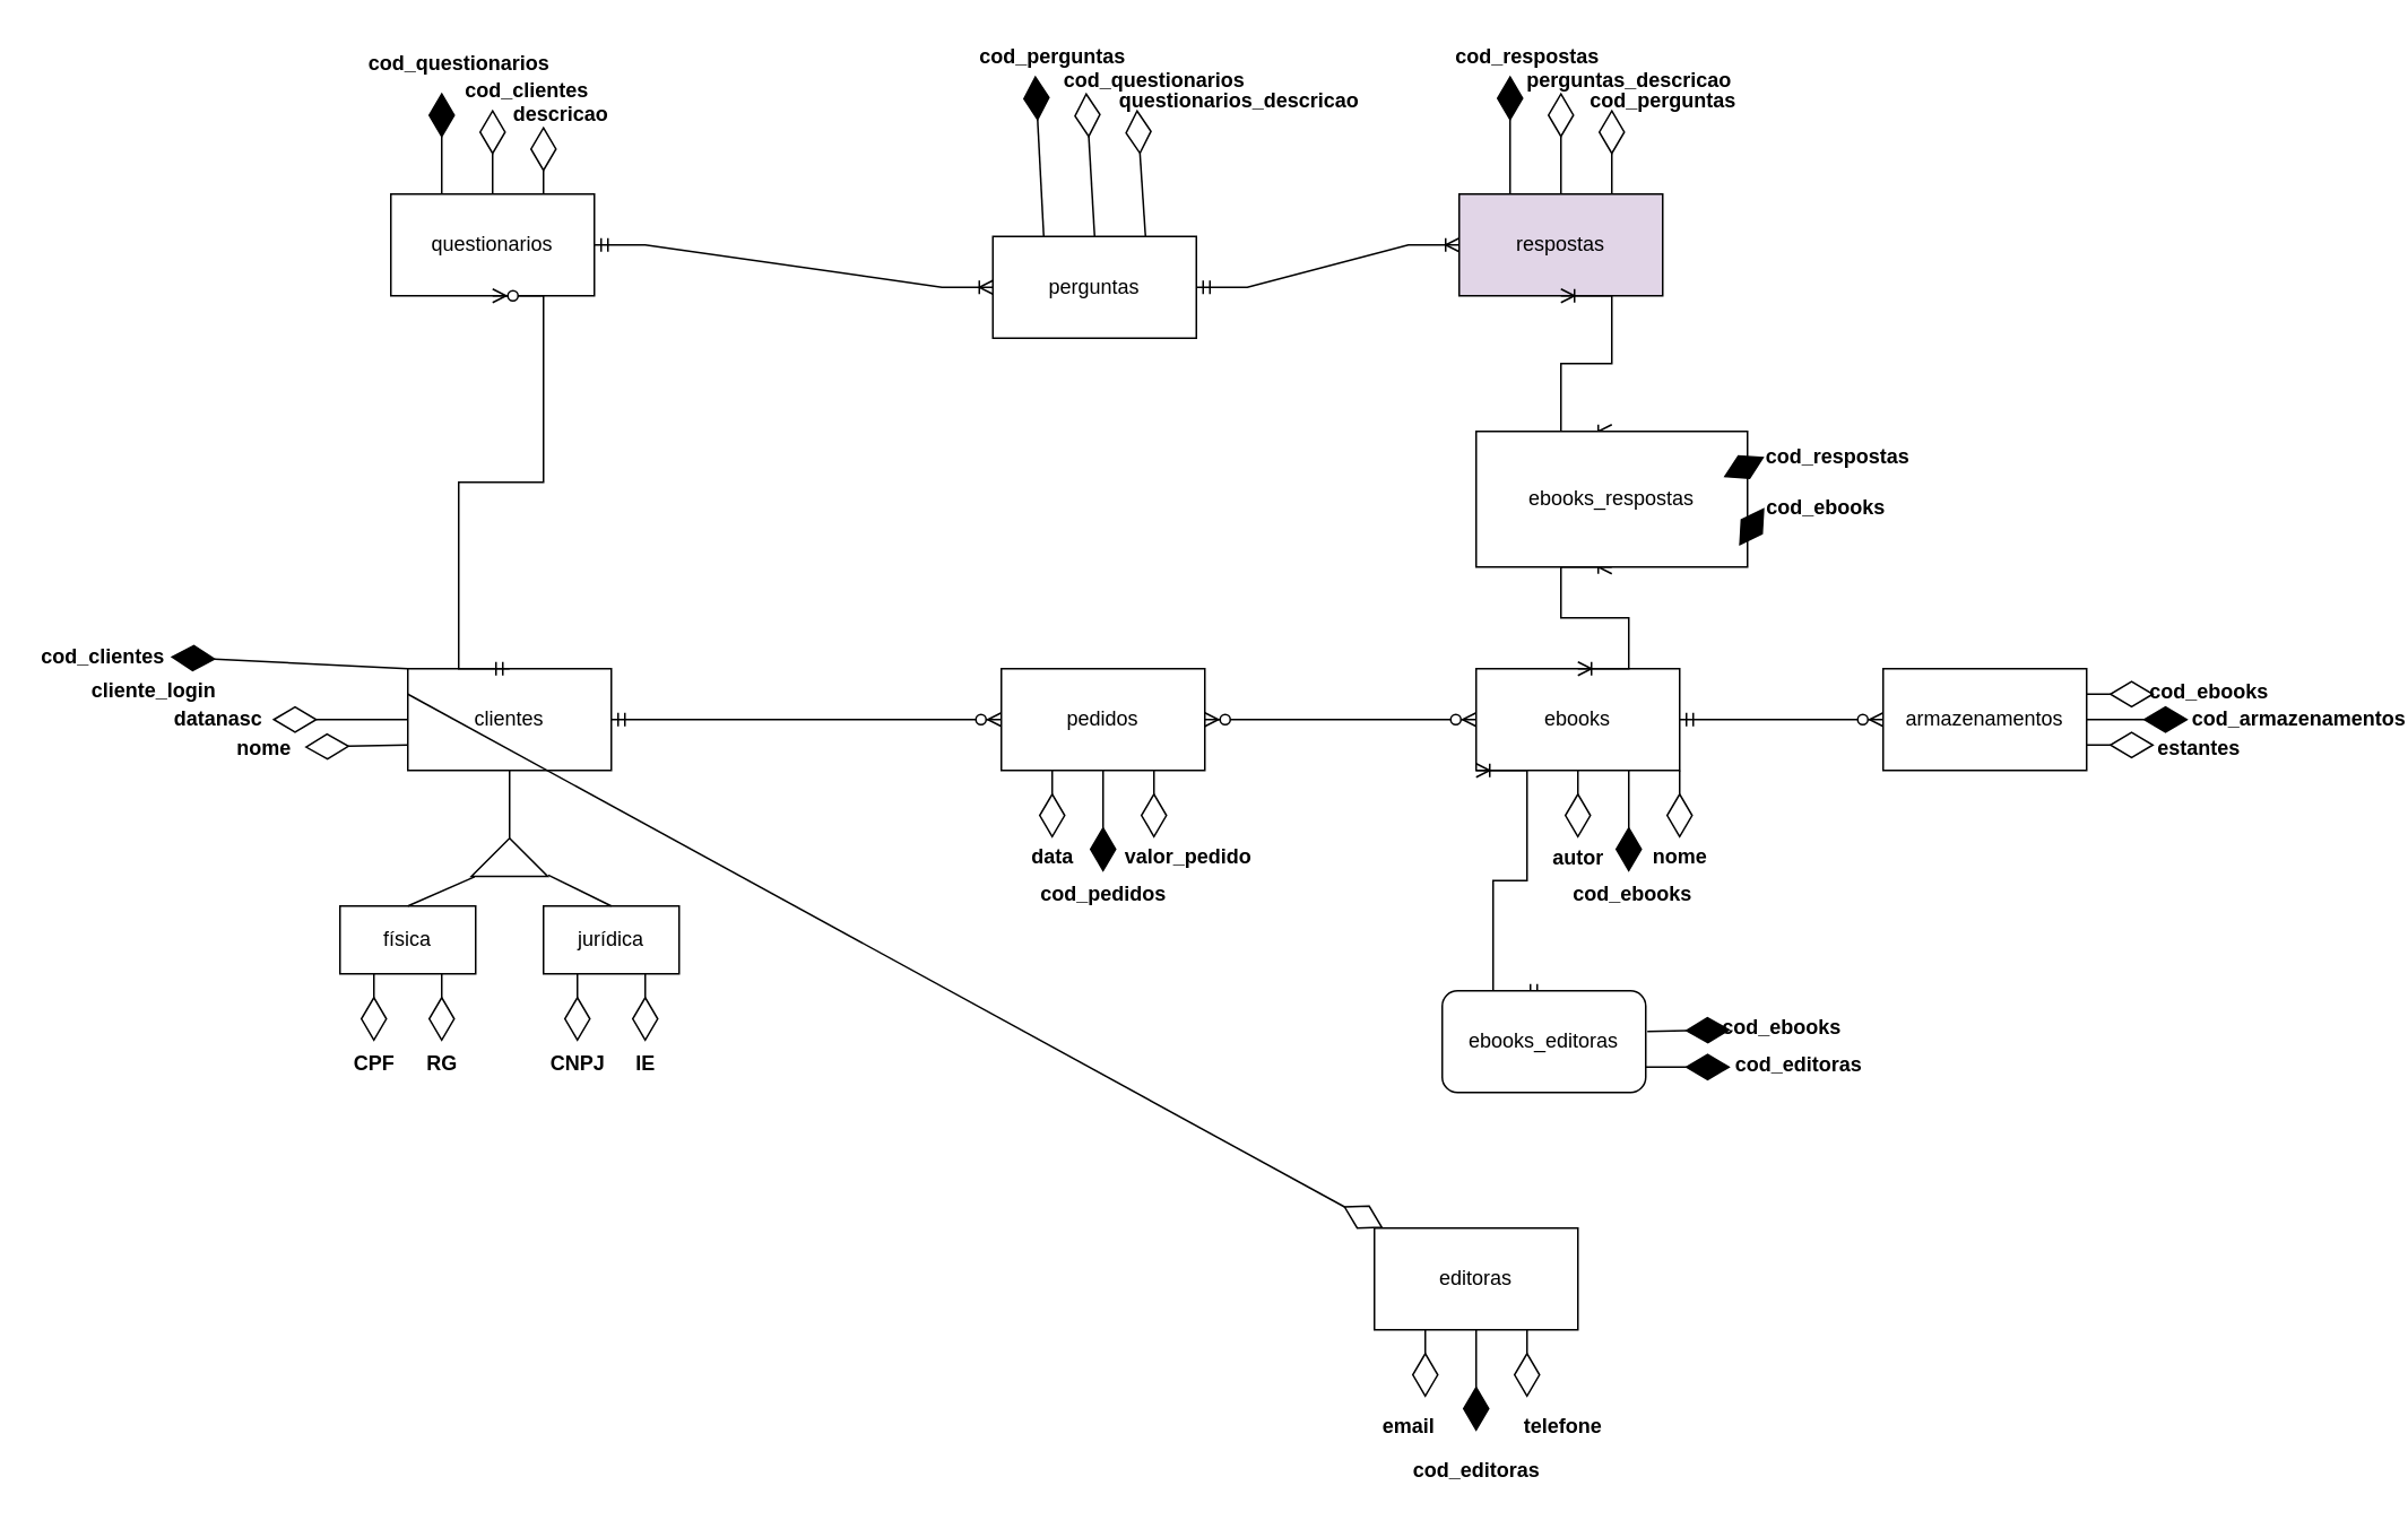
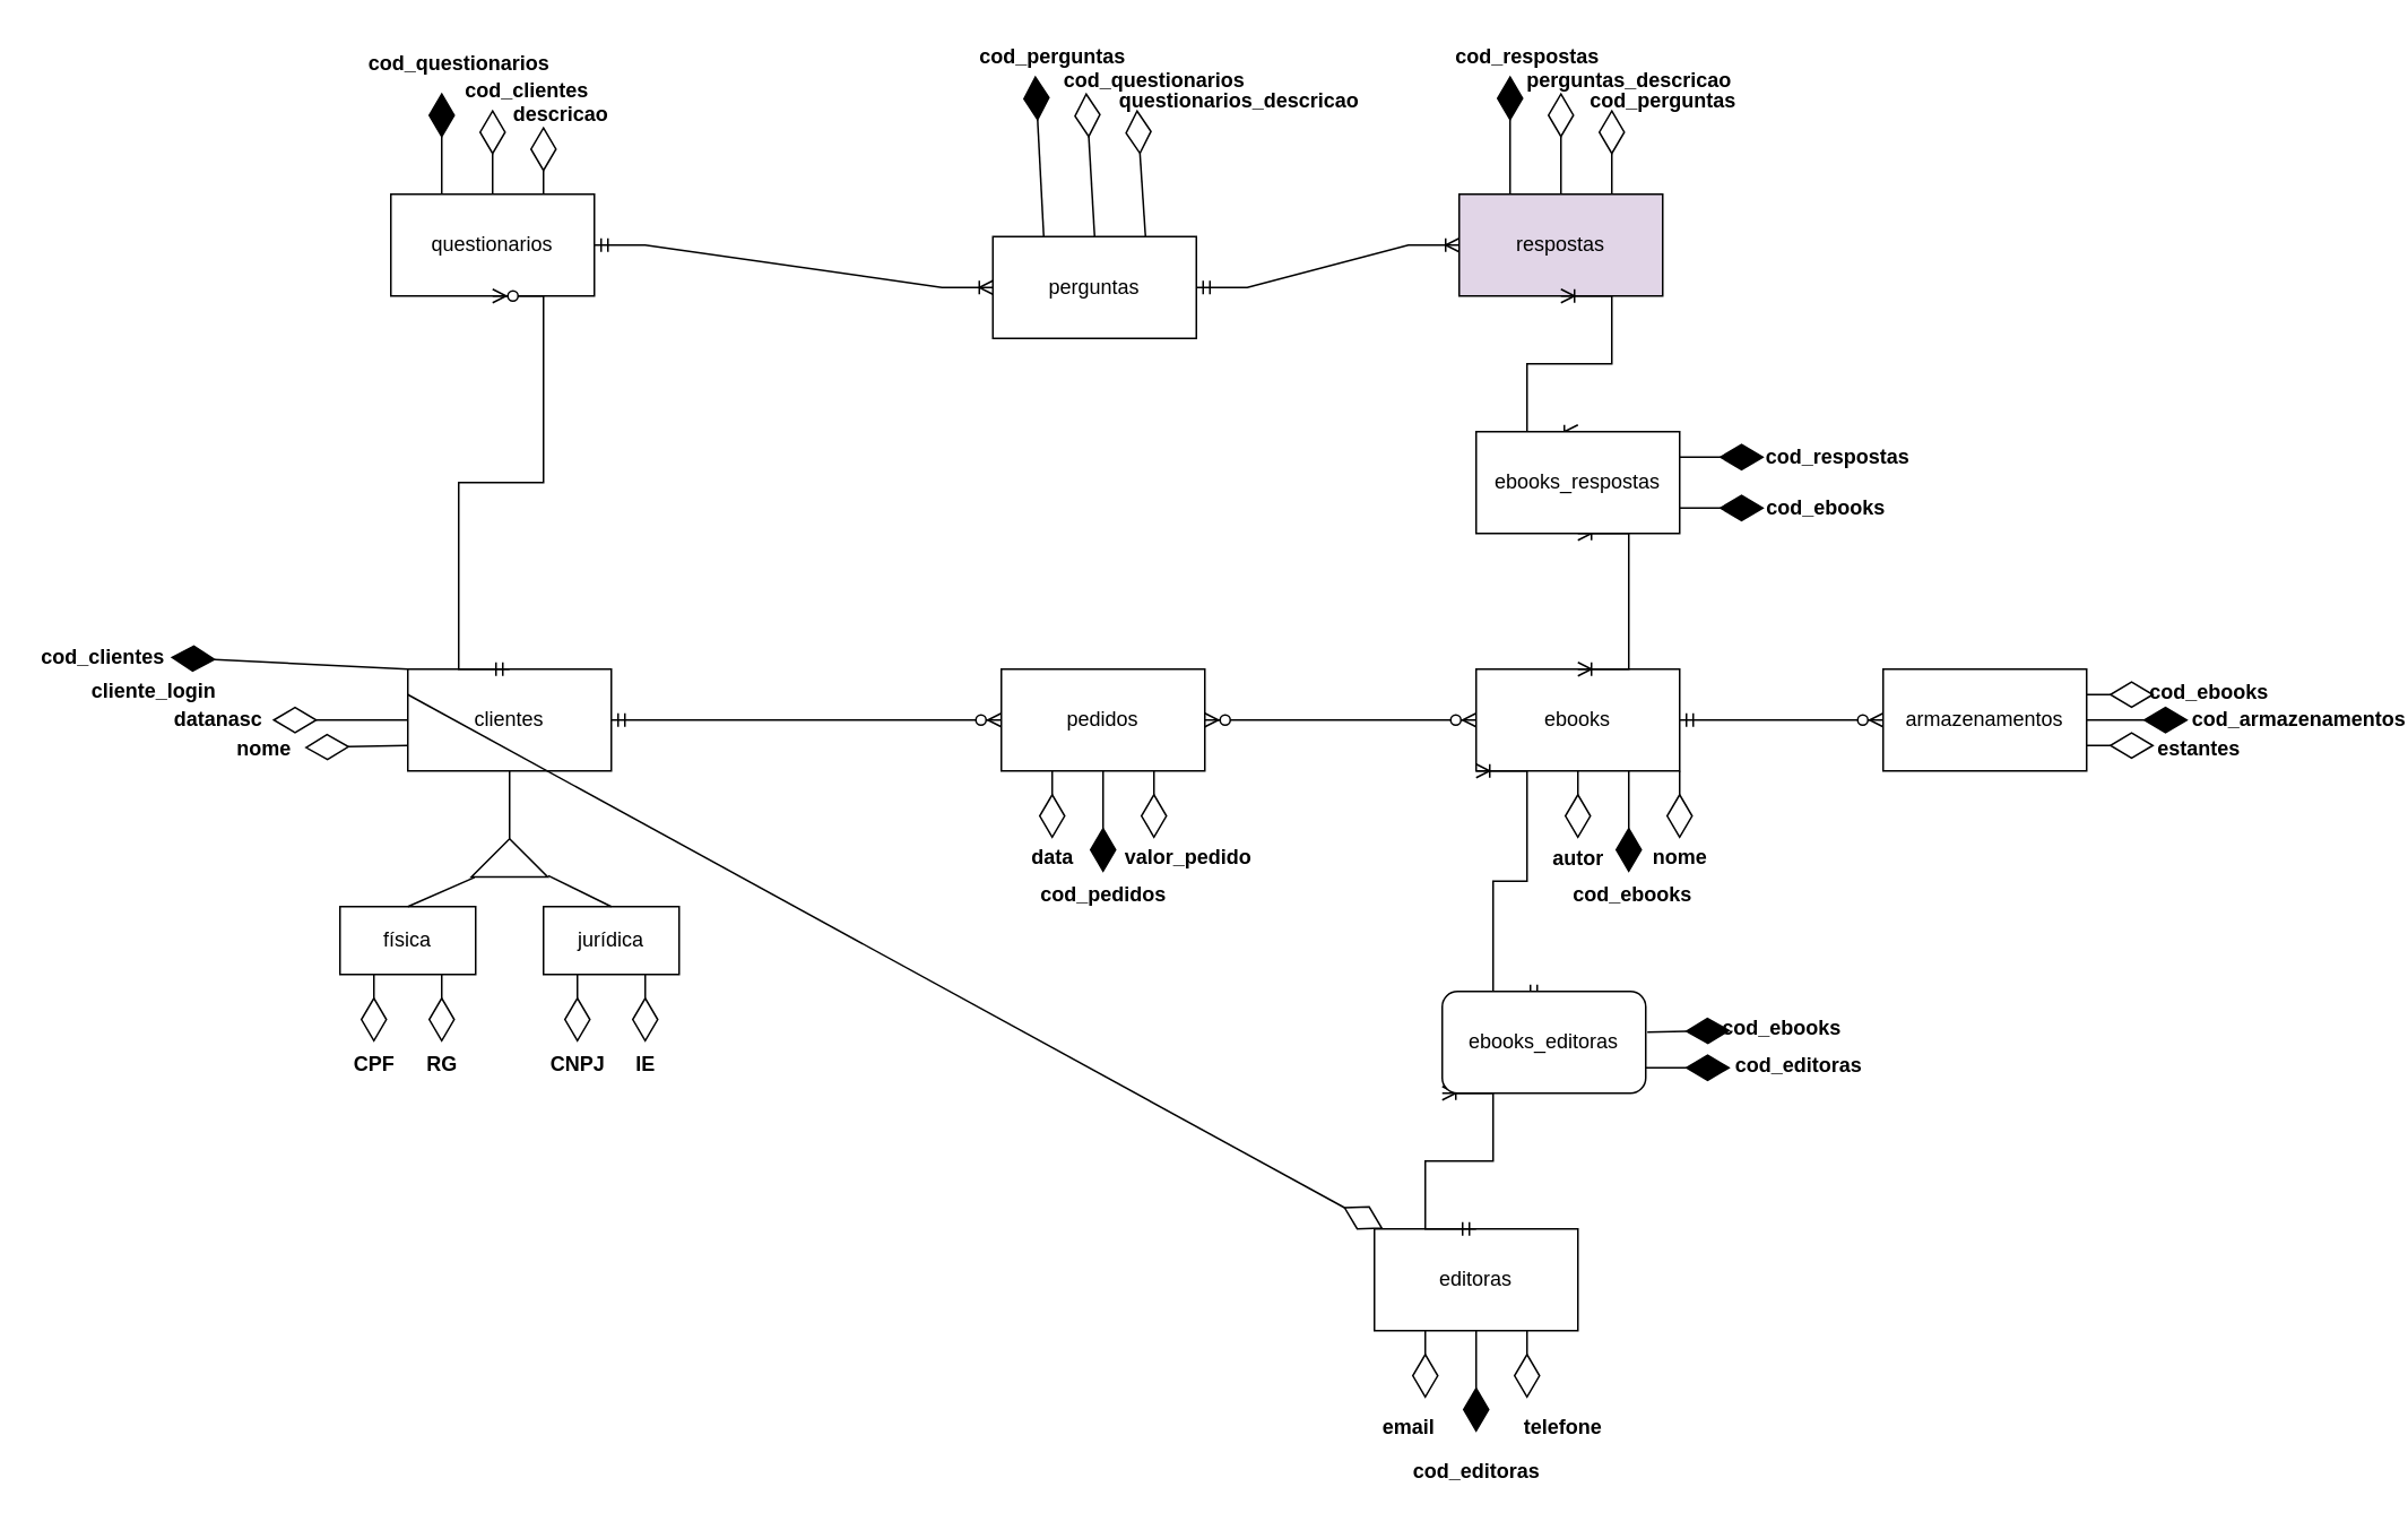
- <mxCell id="84" value="ebooks_respostas" style="rounded=0;whiteSpace=wrap;html=1;" vertex="1" parent="1"><mxGeometry x="870" y="254" width="160" height="80" as="geometry" /></mxCell>
+ <mxCell id="84" value="ebooks_respostas" style="rounded=0;whiteSpace=wrap;html=1;" vertex="1" parent="1"><mxGeometry x="870" y="254" width="120" height="60" as="geometry" /></mxCell>
+ <mxCell id="70" value="" style="edgeStyle=entityRelationEdgeStyle;fontSize=12;html=1;endArrow=ERoneToMany;startArrow=ERmandOne;rounded=0;exitX=0.5;exitY=0;exitDx=0;exitDy=0;entryX=0;entryY=1;entryDx=0;entryDy=0;" edge="1" parent="1" source="3" target="71"><mxGeometry width="100" height="100" relative="1" as="geometry"><mxPoint x="870" y="724" as="sourcePoint" /><mxPoint x="870" y="454" as="targetPoint" /></mxGeometry></mxCell>
